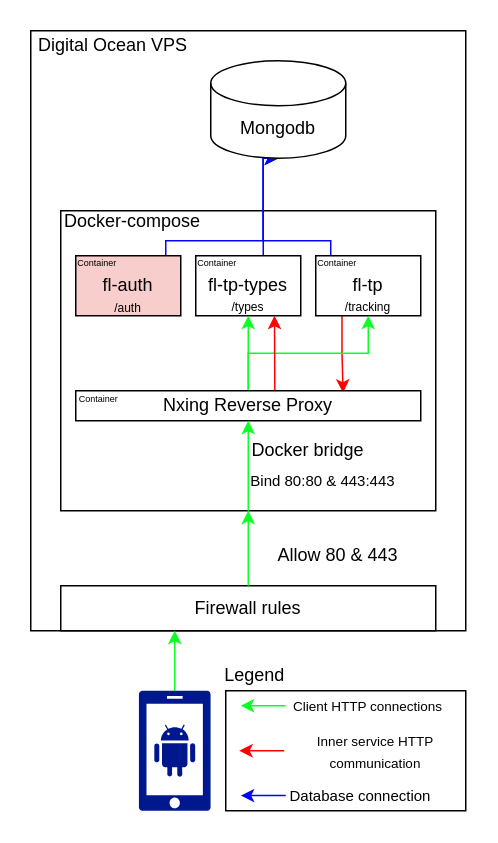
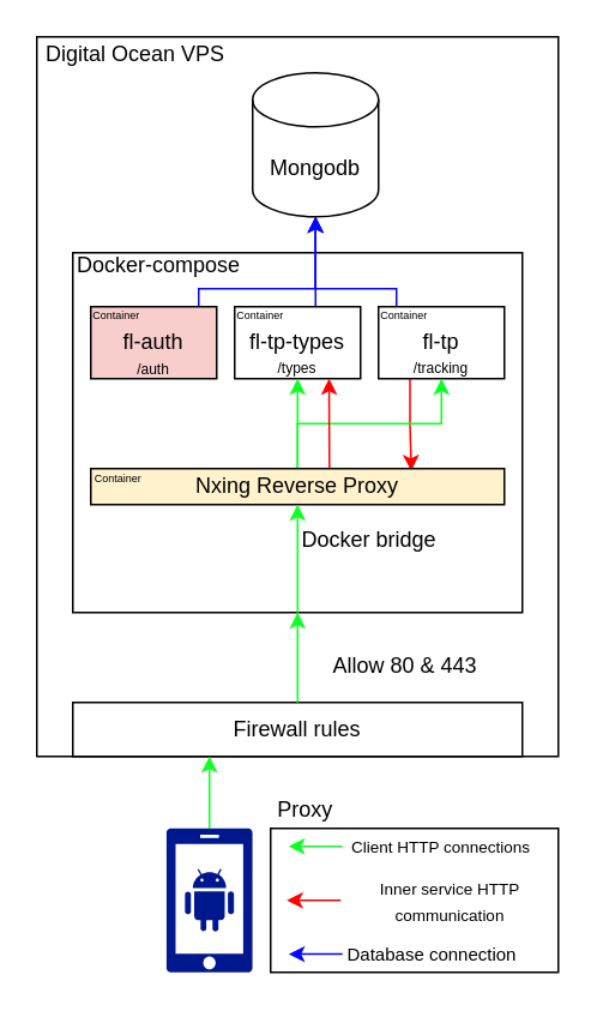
- <mxCell id="16" value="Mongodb" style="shape=cylinder3;whiteSpace=wrap;html=1;boundedLbl=1;backgroundOutline=1;size=15;" vertex="1" parent="1"><mxGeometry x="140" y="40" width="90" height="65" as="geometry" /></mxCell>
+ <mxCell id="16" value="Mongodb" style="shape=cylinder3;whiteSpace=wrap;html=1;boundedLbl=1;backgroundOutline=1;size=15;" vertex="1" parent="1"><mxGeometry x="140" y="40" width="70" height="80" as="geometry" /></mxCell>
- <mxCell id="14" value="Nxing Reverse Proxy" style="rounded=0;whiteSpace=wrap;html=1;" vertex="1" parent="1"><mxGeometry x="50" y="260" width="230" height="20" as="geometry" /></mxCell>
+ <mxCell id="14" value="Nxing Reverse Proxy" style="rounded=0;whiteSpace=wrap;html=1;fillColor=#fff2cc;" vertex="1" parent="1"><mxGeometry x="50" y="260" width="230" height="20" as="geometry" /></mxCell>
- <mxCell id="26" value="&lt;font style=&quot;font-size: 10px&quot;&gt;Bind 80:80 &amp;amp; 443:443&lt;/font&gt;" style="text;html=1;strokeColor=none;fillColor=none;align=center;verticalAlign=middle;whiteSpace=wrap;rounded=0;" vertex="1" parent="1"><mxGeometry x="160" y="310" width="110" height="20" as="geometry" /></mxCell>
- <mxCell id="40" value="Legend" style="text;html=1;strokeColor=none;fillColor=none;align=center;verticalAlign=middle;whiteSpace=wrap;rounded=0;" vertex="1" parent="1"><mxGeometry x="141" y="440" width="57" height="20" as="geometry" /></mxCell>
+ <mxCell id="40" value="Proxy" style="text;html=1;strokeColor=none;fillColor=none;align=center;verticalAlign=middle;whiteSpace=wrap;rounded=0;" vertex="1" parent="1"><mxGeometry x="141" y="440" width="57" height="20" as="geometry" /></mxCell>
